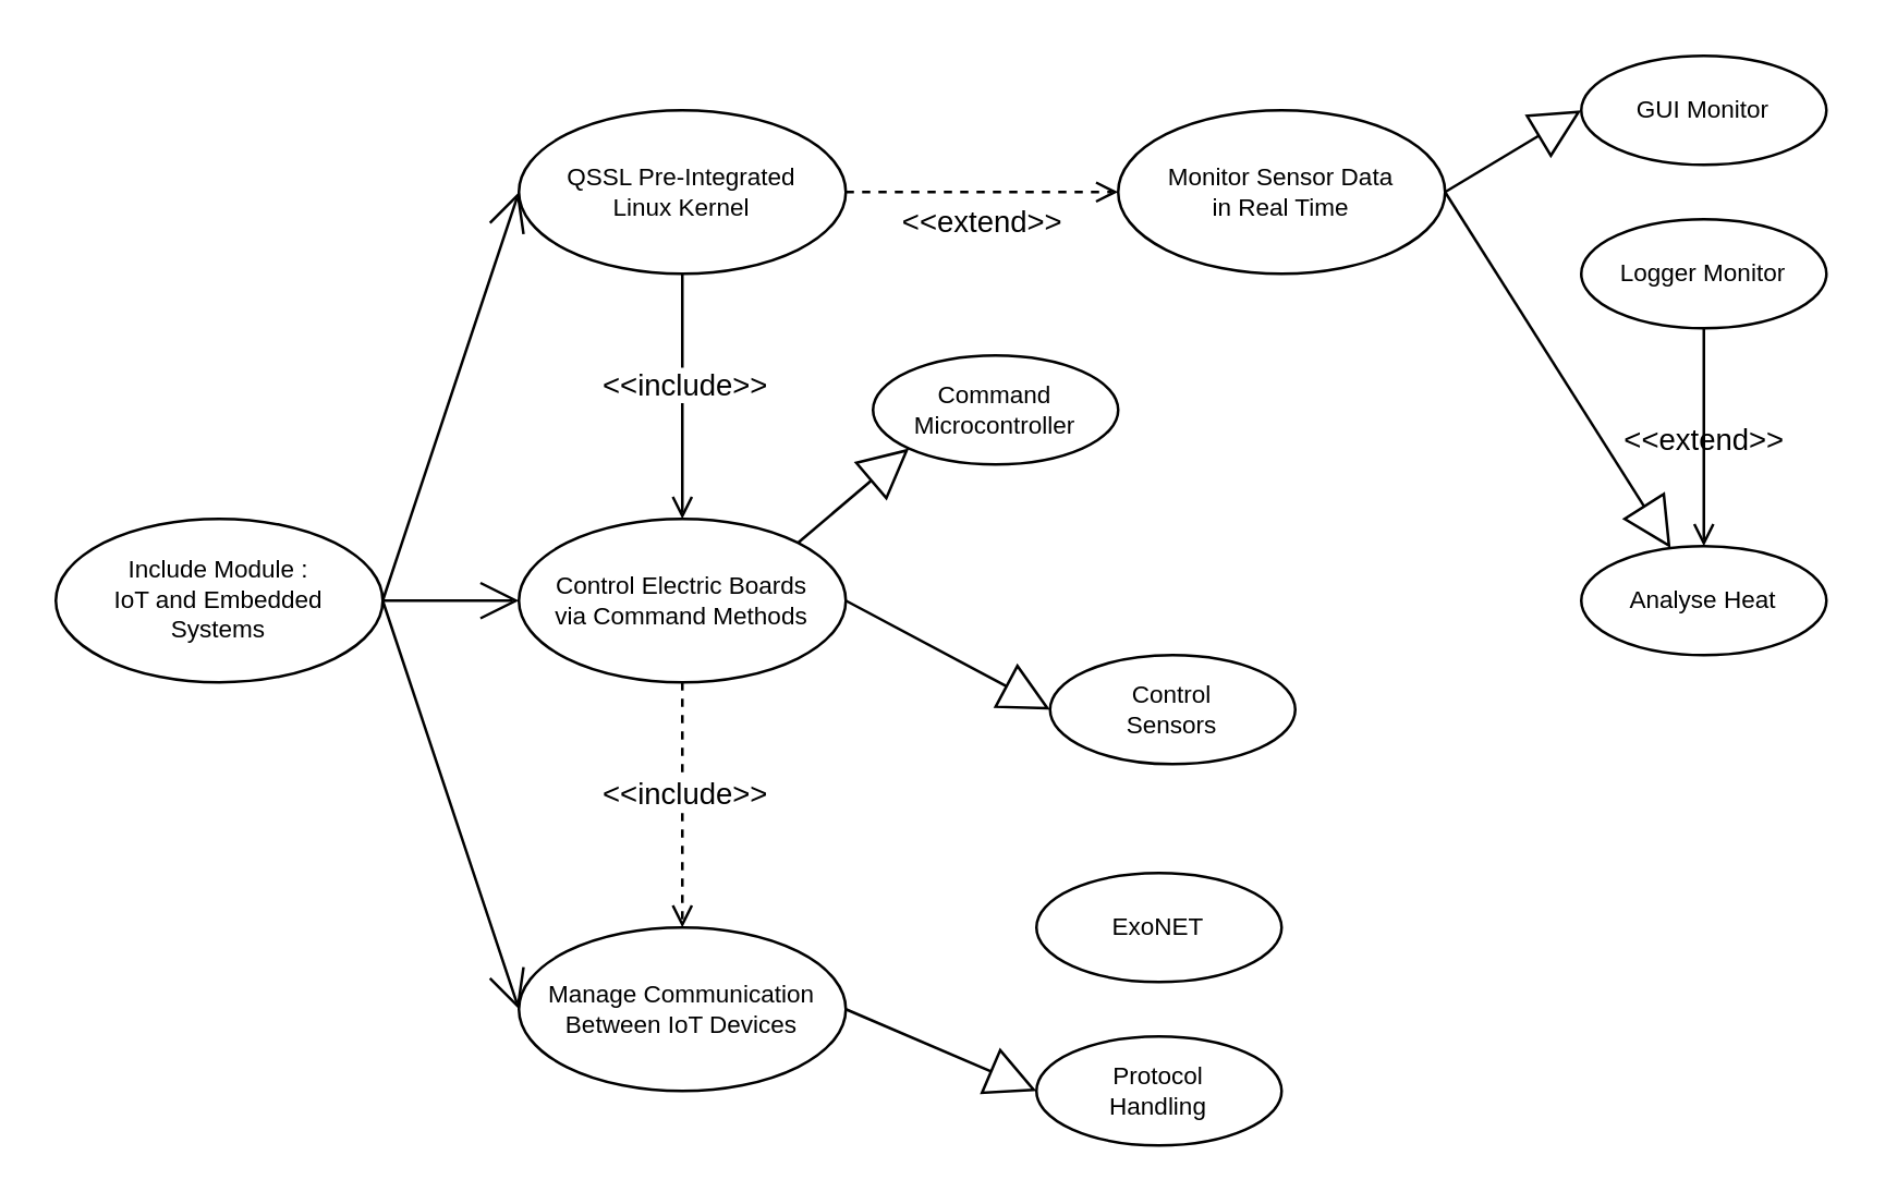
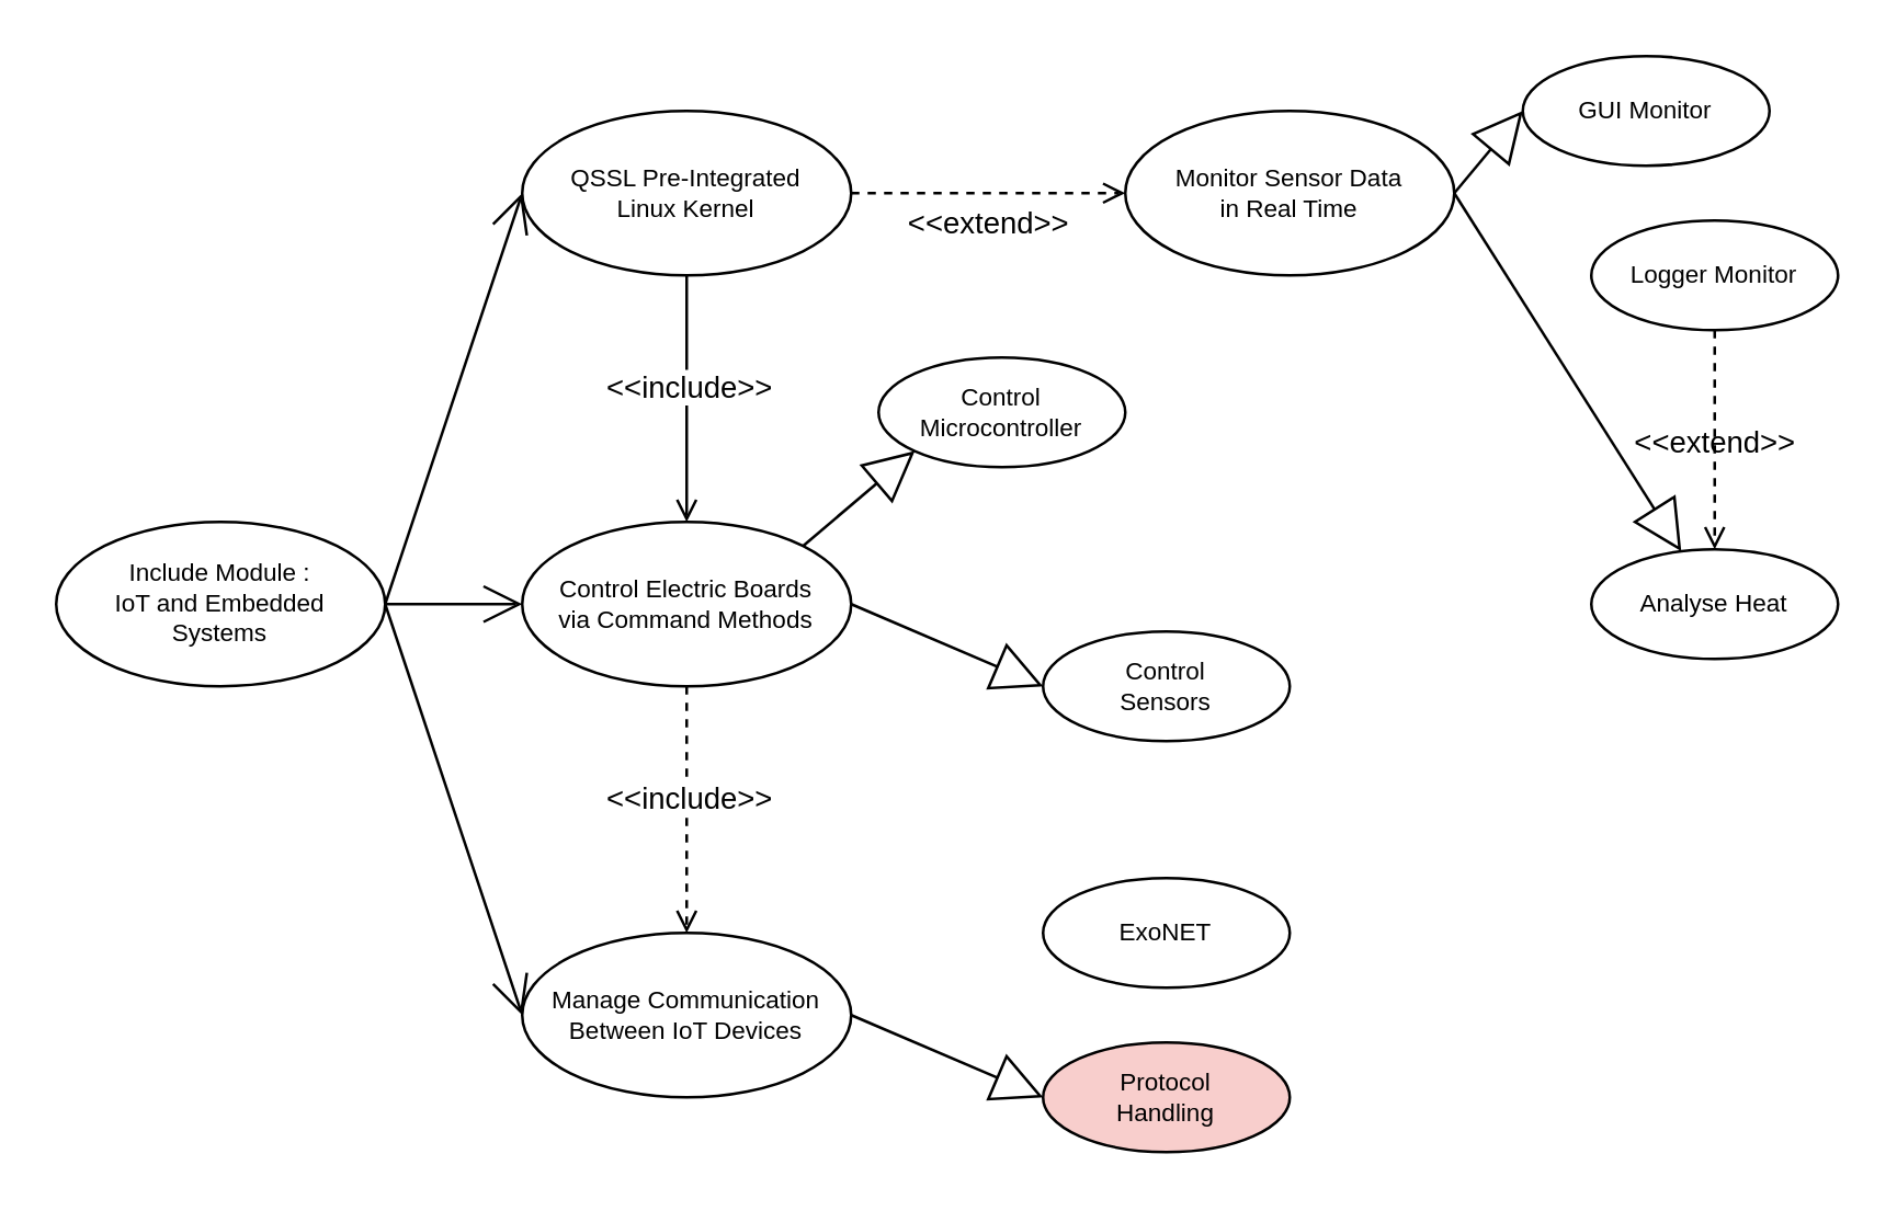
- <mxCell id="14" value="GUI Monitor" style="ellipse;whiteSpace=wrap;html=1;fontSize=9;" vertex="1" parent="1"><mxGeometry x="580" y="20" width="90" height="40" as="geometry" /></mxCell>
+ <mxCell id="14" value="GUI Monitor" style="ellipse;whiteSpace=wrap;html=1;fontSize=9;" vertex="1" parent="1"><mxGeometry x="555" y="20" width="90" height="40" as="geometry" /></mxCell>
- <mxCell id="6" value="Command&lt;div&gt;Microcontroller&lt;/div&gt;" style="ellipse;whiteSpace=wrap;html=1;fontSize=9;" vertex="1" parent="1"><mxGeometry x="320" y="130" width="90" height="40" as="geometry" /></mxCell>
+ <mxCell id="6" value="Control&lt;div&gt;Microcontroller&lt;/div&gt;" style="ellipse;whiteSpace=wrap;html=1;fontSize=9;" vertex="1" parent="1"><mxGeometry x="320" y="130" width="90" height="40" as="geometry" /></mxCell>
- <mxCell id="19" value="&amp;lt;&amp;lt;extend&amp;gt;&amp;gt;" style="html=1;verticalAlign=bottom;labelBackgroundColor=none;endArrow=open;endFill=0;dashed=0;rounded=0;exitX=0.5;exitY=1;exitDx=0;exitDy=0;entryX=0.5;entryY=0;entryDx=0;entryDy=0;" edge="1" parent="1" source="15" target="18"><mxGeometry x="0.25" width="160" relative="1" as="geometry"><mxPoint x="550" y="214" as="sourcePoint" /><mxPoint x="626" y="234" as="targetPoint" /><mxPoint as="offset" /></mxGeometry></mxCell>
+ <mxCell id="19" value="&amp;lt;&amp;lt;extend&amp;gt;&amp;gt;" style="html=1;verticalAlign=bottom;labelBackgroundColor=none;endArrow=open;endFill=0;dashed=1;rounded=0;exitX=0.5;exitY=1;exitDx=0;exitDy=0;entryX=0.5;entryY=0;entryDx=0;entryDy=0;" edge="1" parent="1" source="15" target="18"><mxGeometry x="0.25" width="160" relative="1" as="geometry"><mxPoint x="550" y="214" as="sourcePoint" /><mxPoint x="626" y="234" as="targetPoint" /><mxPoint as="offset" /></mxGeometry></mxCell>
- <mxCell id="8" value="Control&lt;div&gt;Sensors&lt;/div&gt;" style="ellipse;whiteSpace=wrap;html=1;fontSize=9;" vertex="1" parent="1"><mxGeometry x="385" y="240" width="90" height="40" as="geometry" /></mxCell>
+ <mxCell id="8" value="Control&lt;div&gt;Sensors&lt;/div&gt;" style="ellipse;whiteSpace=wrap;html=1;fontSize=9;" vertex="1" parent="1"><mxGeometry x="380" y="230" width="90" height="40" as="geometry" /></mxCell>
- <mxCell id="23" value="Protocol&lt;div&gt;Handling&lt;/div&gt;" style="ellipse;whiteSpace=wrap;html=1;fontSize=9;" vertex="1" parent="1"><mxGeometry x="380" y="380" width="90" height="40" as="geometry" /></mxCell>
+ <mxCell id="23" value="Protocol&lt;div&gt;Handling&lt;/div&gt;" style="ellipse;whiteSpace=wrap;html=1;fontSize=9;fillColor=#f8cecc;" vertex="1" parent="1"><mxGeometry x="380" y="380" width="90" height="40" as="geometry" /></mxCell>
